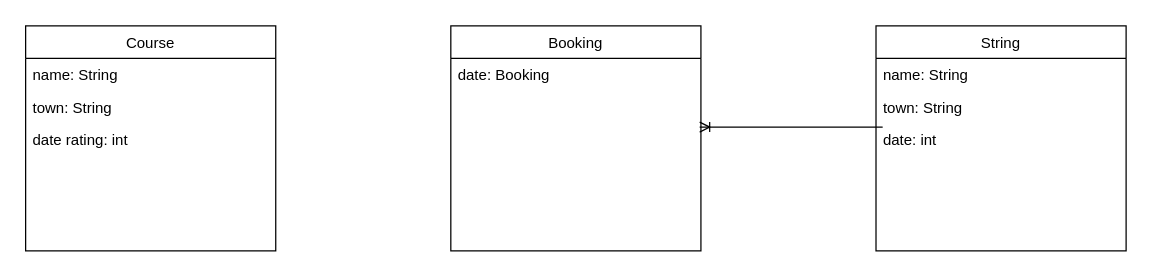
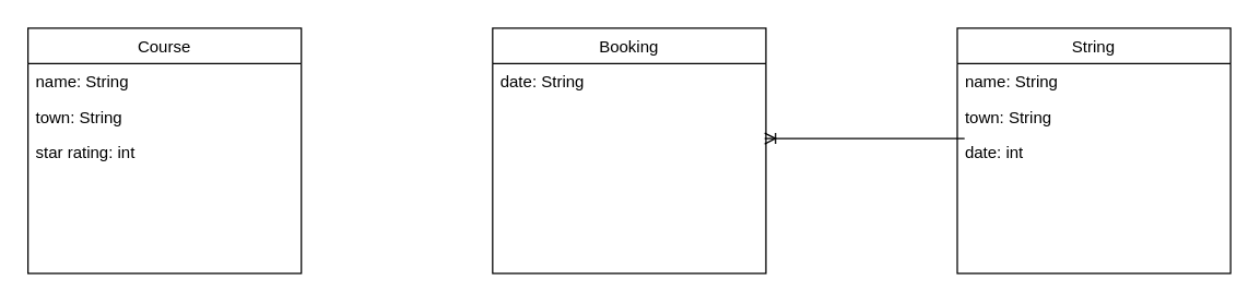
- <mxCell id="7" value="date: Booking" style="text;strokeColor=none;fillColor=none;align=left;verticalAlign=top;spacingLeft=4;spacingRight=4;overflow=hidden;rotatable=0;points=[[0,0.5],[1,0.5]];portConstraint=eastwest;" vertex="1" parent="6"><mxGeometry y="26" width="200" height="154" as="geometry" /></mxCell>
+ <mxCell id="7" value="date: String" style="text;strokeColor=none;fillColor=none;align=left;verticalAlign=top;spacingLeft=4;spacingRight=4;overflow=hidden;rotatable=0;points=[[0,0.5],[1,0.5]];portConstraint=eastwest;" vertex="1" parent="6"><mxGeometry y="26" width="200" height="154" as="geometry" /></mxCell>
- <mxCell id="11" value="date rating: int" style="text;strokeColor=none;fillColor=none;align=left;verticalAlign=top;spacingLeft=4;spacingRight=4;overflow=hidden;rotatable=0;points=[[0,0.5],[1,0.5]];portConstraint=eastwest;" vertex="1" parent="8"><mxGeometry y="78" width="200" height="102" as="geometry" /></mxCell>
+ <mxCell id="11" value="star rating: int" style="text;strokeColor=none;fillColor=none;align=left;verticalAlign=top;spacingLeft=4;spacingRight=4;overflow=hidden;rotatable=0;points=[[0,0.5],[1,0.5]];portConstraint=eastwest;" vertex="1" parent="8"><mxGeometry y="78" width="200" height="102" as="geometry" /></mxCell>
